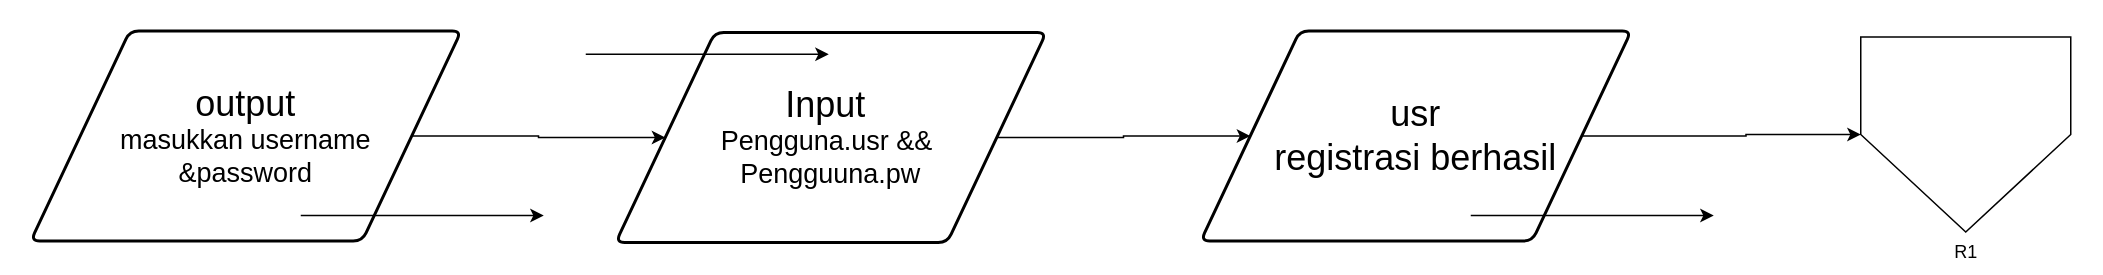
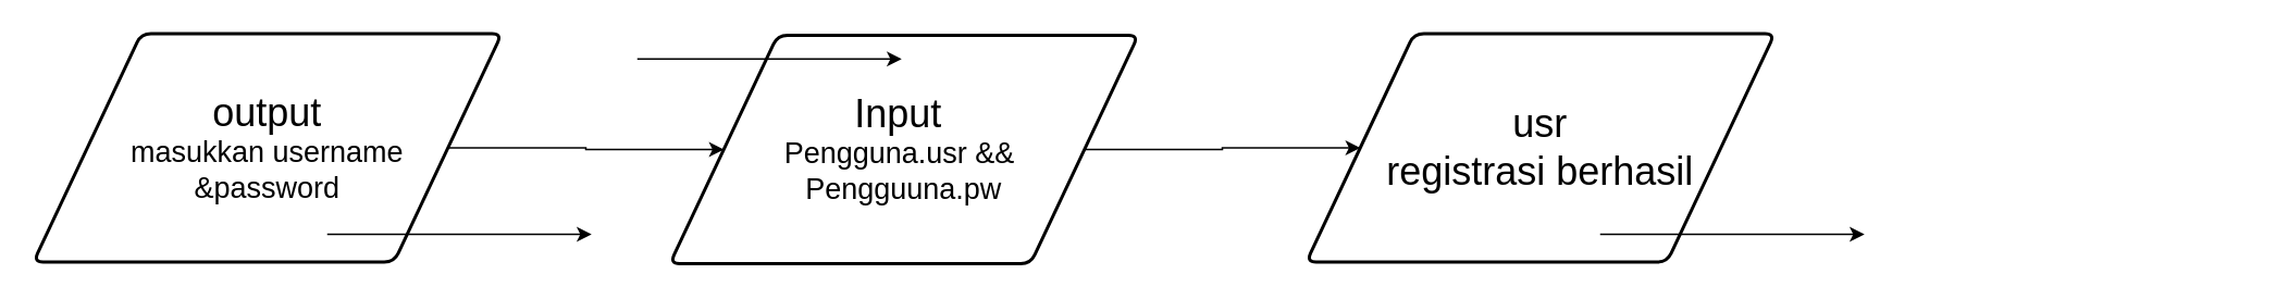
- <mxCell id="11" value="R1" style="verticalLabelPosition=bottom;verticalAlign=top;html=1;shape=offPageConnector;rounded=0;size=0.5;" parent="1" vertex="1"><mxGeometry x="1240" y="24" width="140" height="130" as="geometry" /></mxCell>
- <mxCell id="8" style="edgeStyle=orthogonalEdgeStyle;rounded=0;orthogonalLoop=1;jettySize=auto;html=1;exitX=1;exitY=0.5;exitDx=0;exitDy=0;entryX=0;entryY=0.5;entryDx=0;entryDy=0;" parent="1" source="9" target="11" edge="1"><mxGeometry relative="1" as="geometry" /></mxCell>
